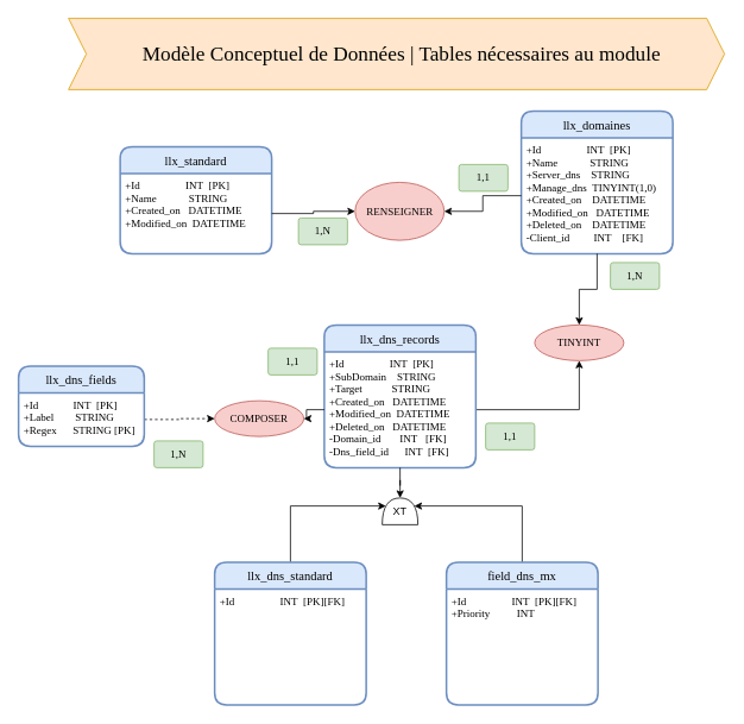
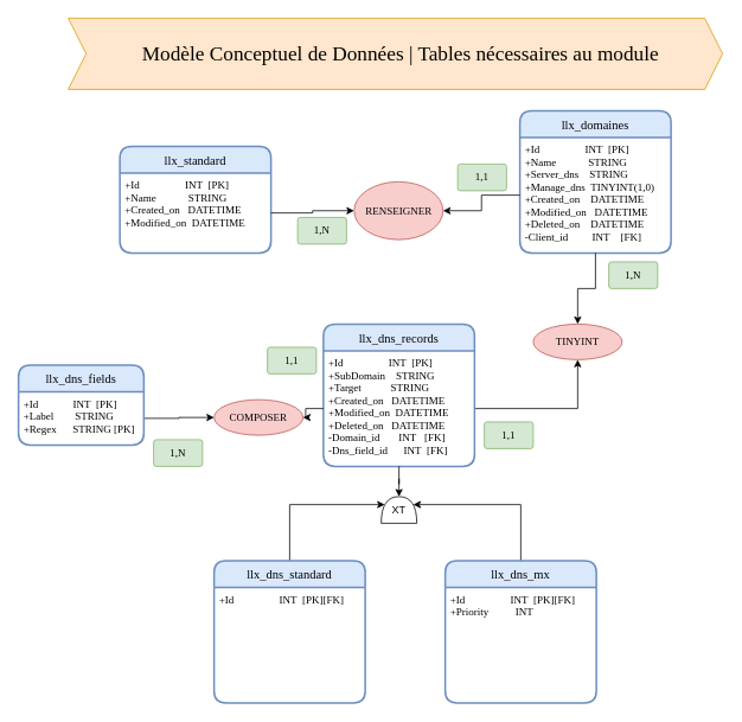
- <mxCell id="26" style="edgeStyle=orthogonalEdgeStyle;rounded=0;orthogonalLoop=1;jettySize=auto;html=1;entryX=0;entryY=0.5;entryDx=0;entryDy=0;dashed=1;" parent="1" source="34" target="21" edge="1"><mxGeometry relative="1" as="geometry" /></mxCell>
+ <mxCell id="26" style="edgeStyle=orthogonalEdgeStyle;rounded=0;orthogonalLoop=1;jettySize=auto;html=1;entryX=0;entryY=0.5;entryDx=0;entryDy=0;" parent="1" source="34" target="21" edge="1"><mxGeometry relative="1" as="geometry" /></mxCell>
- <mxCell id="37" value="field_dns_mx" style="swimlane;childLayout=stackLayout;horizontal=1;startSize=30;horizontalStack=0;rounded=1;fontSize=14;fontStyle=0;strokeWidth=2;resizeParent=0;resizeLast=1;shadow=0;dashed=0;align=center;fontFamily=Tahoma;fillColor=#dae8fc;strokeColor=#6c8ebf;" parent="1" vertex="1"><mxGeometry x="500" y="630" width="170" height="160" as="geometry" /></mxCell>
+ <mxCell id="37" value="llx_dns_mx" style="swimlane;childLayout=stackLayout;horizontal=1;startSize=30;horizontalStack=0;rounded=1;fontSize=14;fontStyle=0;strokeWidth=2;resizeParent=0;resizeLast=1;shadow=0;dashed=0;align=center;fontFamily=Tahoma;fillColor=#dae8fc;strokeColor=#6c8ebf;" parent="1" vertex="1"><mxGeometry x="500" y="630" width="170" height="160" as="geometry" /></mxCell>
